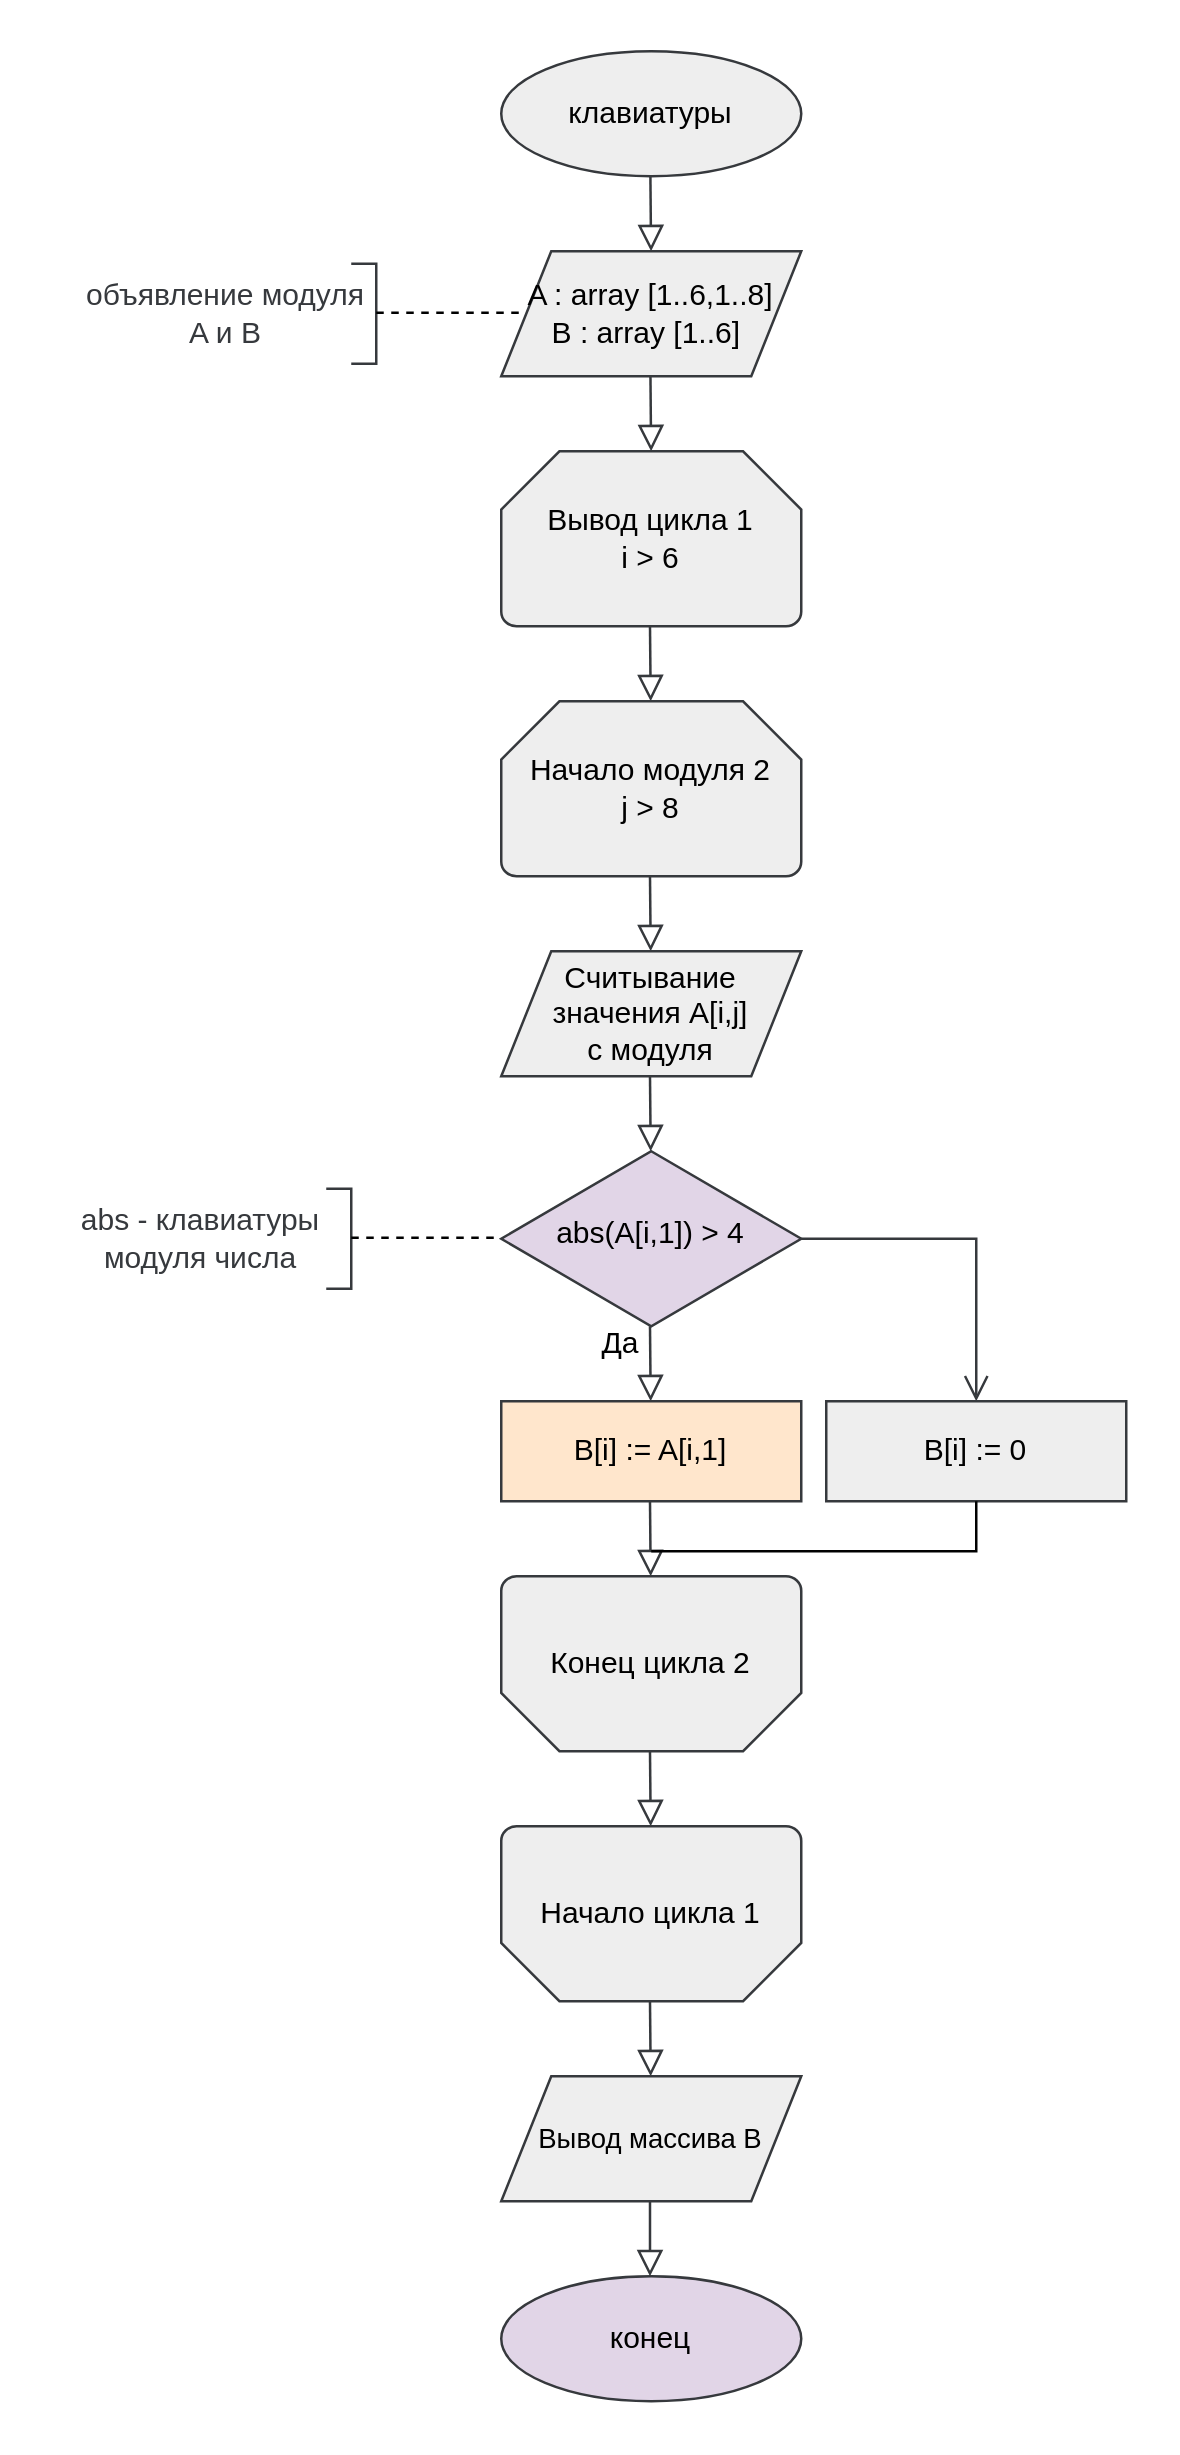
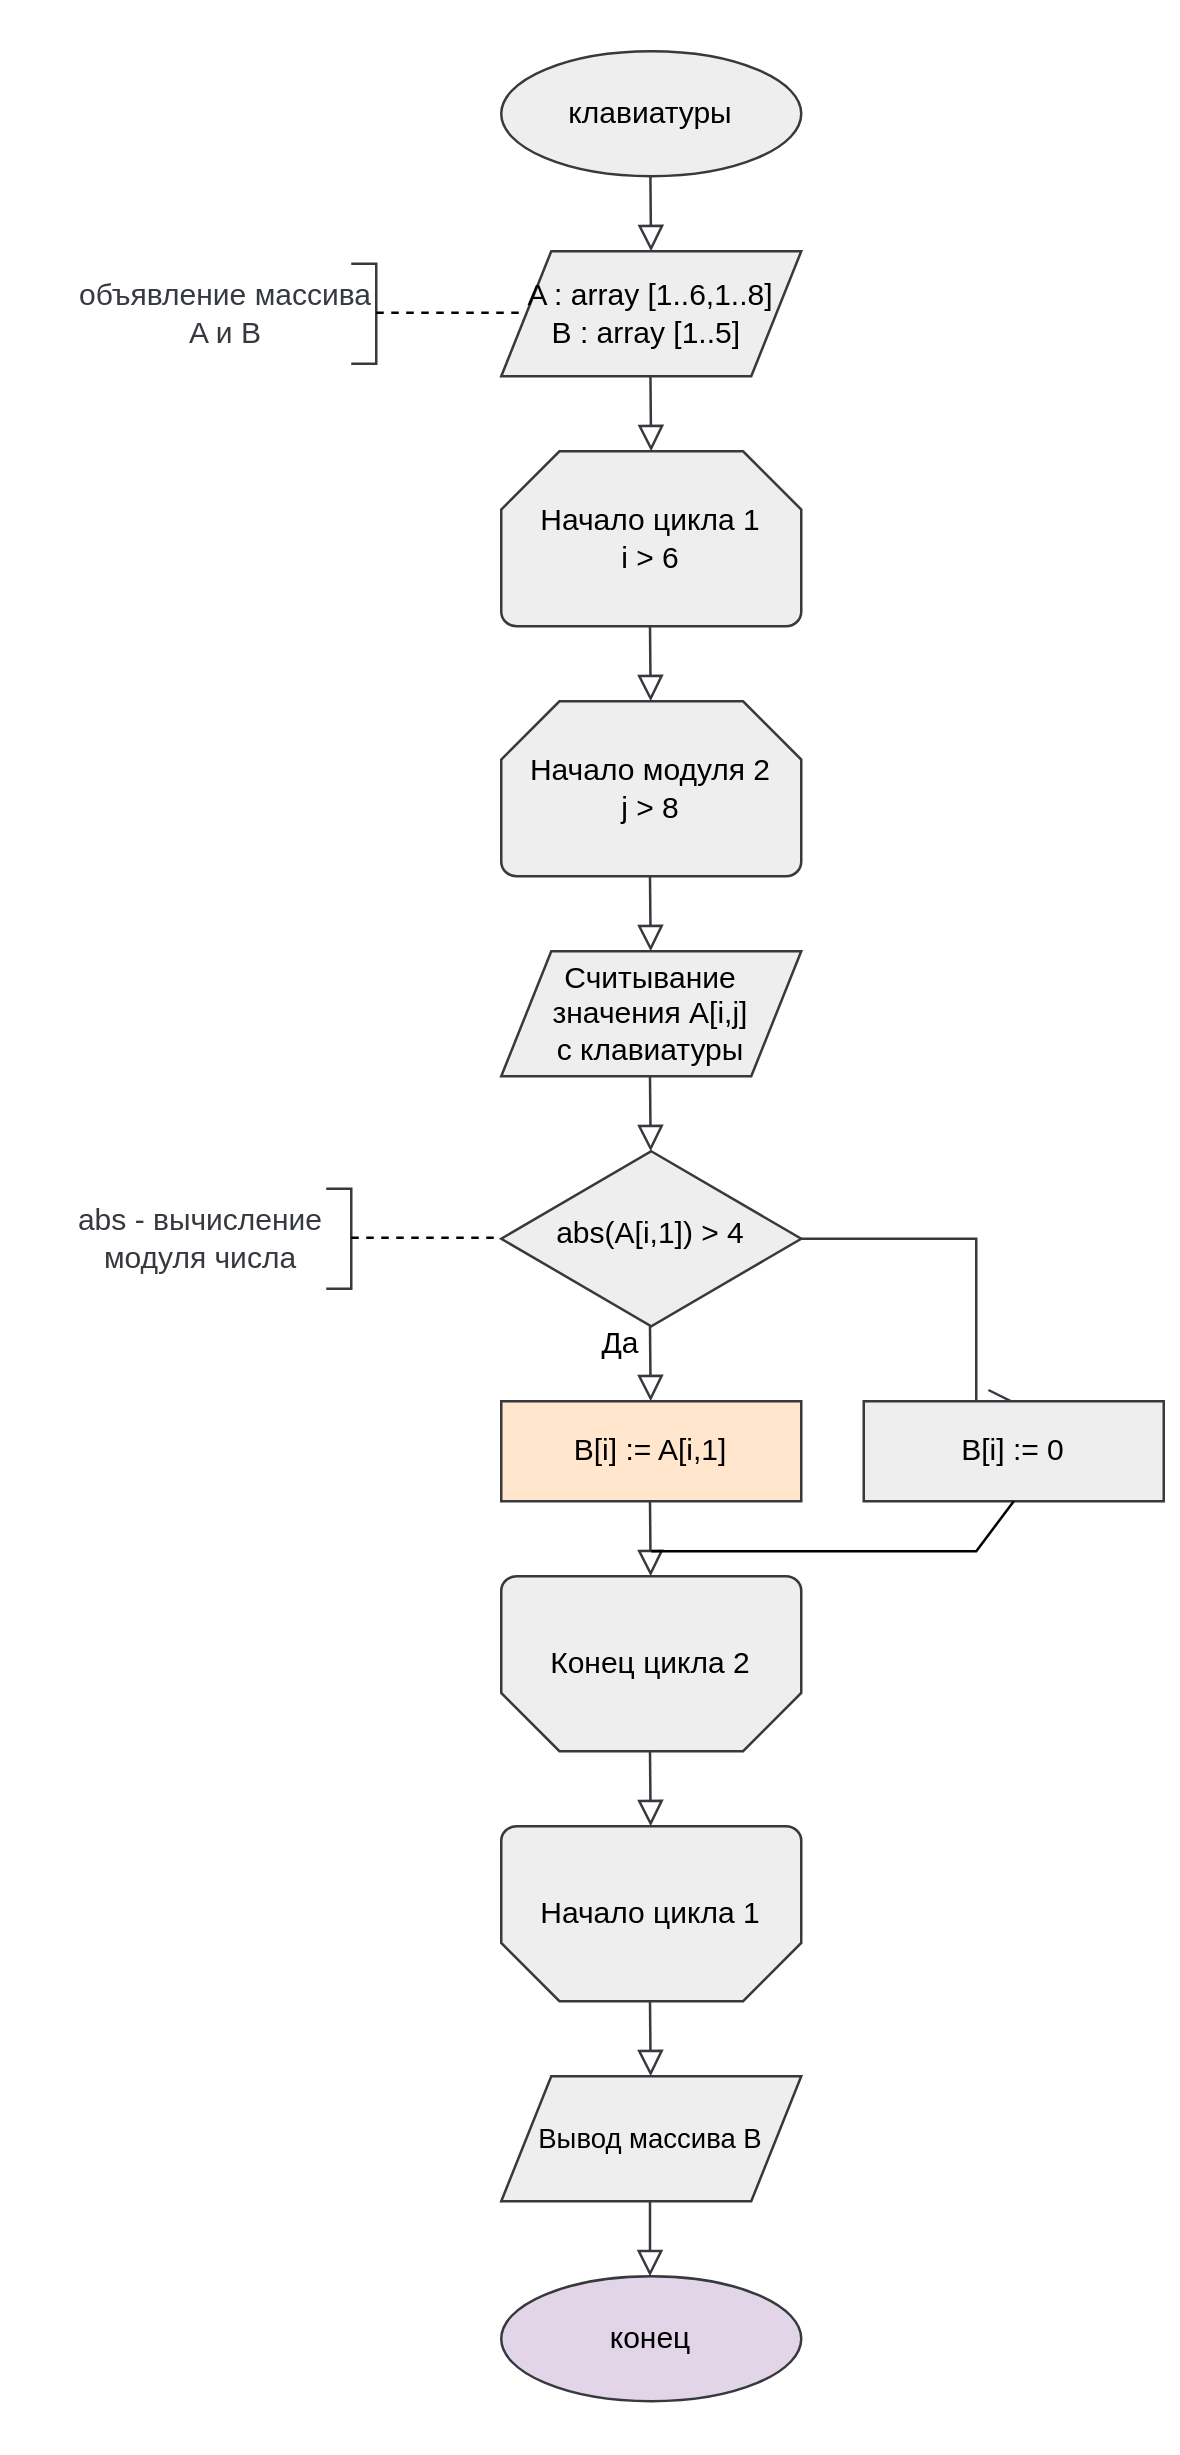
- <mxCell id="27" value="объявление модуля A и B" style="text;html=1;strokeColor=none;fillColor=none;align=center;verticalAlign=middle;whiteSpace=wrap;rounded=0;fontColor=#36393d;" vertex="1" parent="1"><mxGeometry x="30" y="110" width="120" height="30" as="geometry" /></mxCell>
+ <mxCell id="27" value="объявление массива A и B" style="text;html=1;strokeColor=none;fillColor=none;align=center;verticalAlign=middle;whiteSpace=wrap;rounded=0;fontColor=#36393d;" vertex="1" parent="1"><mxGeometry x="30" y="110" width="120" height="30" as="geometry" /></mxCell>
- <mxCell id="5" value="A : array [1..6,1..8]&lt;br&gt;B : array [1..6]&amp;nbsp;" style="shape=parallelogram;perimeter=parallelogramPerimeter;whiteSpace=wrap;html=1;fixedSize=1;strokeColor=#36393d;fillColor=#eeeeee;fontColor=#000000;" parent="1" vertex="1"><mxGeometry x="200" y="100" width="120" height="50" as="geometry" /></mxCell>
+ <mxCell id="5" value="A : array [1..6,1..8]&lt;br&gt;B : array [1..5]&amp;nbsp;" style="shape=parallelogram;perimeter=parallelogramPerimeter;whiteSpace=wrap;html=1;fixedSize=1;strokeColor=#36393d;fillColor=#eeeeee;fontColor=#000000;" parent="1" vertex="1"><mxGeometry x="200" y="100" width="120" height="50" as="geometry" /></mxCell>
- <mxCell id="3" value="Вывод цикла 1&lt;br&gt;i &amp;gt; 6" style="strokeWidth=1;html=1;shape=mxgraph.flowchart.loop_limit;whiteSpace=wrap;strokeColor=#36393d;fillColor=#eeeeee;fontColor=#000000;" parent="1" vertex="1"><mxGeometry x="200" y="180" width="120" height="70" as="geometry" /></mxCell>
+ <mxCell id="3" value="Начало цикла 1&lt;br&gt;i &amp;gt; 6" style="strokeWidth=1;html=1;shape=mxgraph.flowchart.loop_limit;whiteSpace=wrap;strokeColor=#36393d;fillColor=#eeeeee;fontColor=#000000;" parent="1" vertex="1"><mxGeometry x="200" y="180" width="120" height="70" as="geometry" /></mxCell>
- <mxCell id="21" value="&lt;font style=&quot;&quot;&gt;Считывание значения A[i,j]&lt;br&gt;с модуля&lt;br&gt;&lt;/font&gt;" style="shape=parallelogram;perimeter=parallelogramPerimeter;whiteSpace=wrap;html=1;fixedSize=1;strokeColor=#36393d;fillColor=#eeeeee;fontColor=#000000;" parent="1" vertex="1"><mxGeometry x="200" y="380" width="120" height="50" as="geometry" /></mxCell>
+ <mxCell id="21" value="&lt;font style=&quot;&quot;&gt;Считывание значения A[i,j]&lt;br&gt;с клавиатуры&lt;br&gt;&lt;/font&gt;" style="shape=parallelogram;perimeter=parallelogramPerimeter;whiteSpace=wrap;html=1;fixedSize=1;strokeColor=#36393d;fillColor=#eeeeee;fontColor=#000000;" parent="1" vertex="1"><mxGeometry x="200" y="380" width="120" height="50" as="geometry" /></mxCell>
- <mxCell id="30" value="abs - клавиатуры модуля числа" style="text;html=1;strokeColor=none;fillColor=none;align=center;verticalAlign=middle;whiteSpace=wrap;rounded=0;fontColor=#36393d;" vertex="1" parent="1"><mxGeometry x="20" y="480" width="120" height="30" as="geometry" /></mxCell>
+ <mxCell id="30" value="abs - вычисление модуля числа" style="text;html=1;strokeColor=none;fillColor=none;align=center;verticalAlign=middle;whiteSpace=wrap;rounded=0;fontColor=#36393d;" vertex="1" parent="1"><mxGeometry x="20" y="480" width="120" height="30" as="geometry" /></mxCell>
- <mxCell id="19" value="&lt;font style=&quot;&quot;&gt;&lt;font style=&quot;font-size: 12px;&quot;&gt;abs(A[i,1]) &amp;gt; 4&lt;/font&gt;&lt;br&gt;&lt;/font&gt;" style="rhombus;whiteSpace=wrap;html=1;shadow=0;fontFamily=Helvetica;fontSize=12;align=center;strokeWidth=1;spacing=6;spacingTop=-4;strokeColor=#36393d;fillColor=#e1d5e7;fontColor=#000000;" parent="1" vertex="1"><mxGeometry x="200" y="460" width="120" height="70" as="geometry" /></mxCell>
+ <mxCell id="19" value="&lt;font style=&quot;&quot;&gt;&lt;font style=&quot;font-size: 12px;&quot;&gt;abs(A[i,1]) &amp;gt; 4&lt;/font&gt;&lt;br&gt;&lt;/font&gt;" style="rhombus;whiteSpace=wrap;html=1;shadow=0;fontFamily=Helvetica;fontSize=12;align=center;strokeWidth=1;spacing=6;spacingTop=-4;strokeColor=#36393d;fillColor=#eeeeee;fontColor=#000000;" parent="1" vertex="1"><mxGeometry x="200" y="460" width="120" height="70" as="geometry" /></mxCell>
- <mxCell id="23" value="B[i] := 0" style="rounded=0;whiteSpace=wrap;html=1;strokeColor=#36393d;fillColor=#eeeeee;fontColor=#000000;" parent="1" vertex="1"><mxGeometry x="330" y="560" width="120" height="40" as="geometry" /></mxCell>
+ <mxCell id="23" value="B[i] := 0" style="rounded=0;whiteSpace=wrap;html=1;strokeColor=#36393d;fillColor=#eeeeee;fontColor=#000000;" parent="1" vertex="1"><mxGeometry x="345" y="560" width="120" height="40" as="geometry" /></mxCell>
